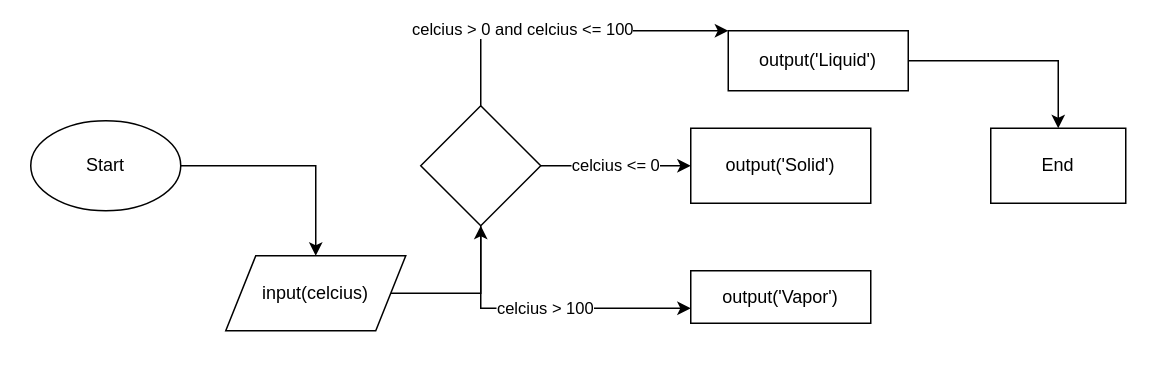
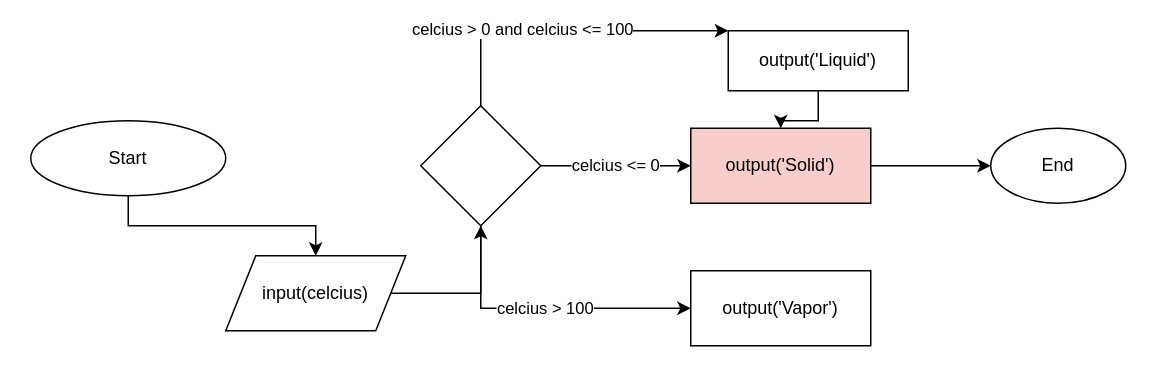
- <mxCell id="13" style="edgeStyle=orthogonalEdgeStyle;rounded=0;orthogonalLoop=1;jettySize=auto;html=1;entryX=0.5;entryY=0;entryDx=0;entryDy=0;" edge="1" parent="1" source="14" target="16"><mxGeometry relative="1" as="geometry" /></mxCell>
+ <mxCell id="13" style="edgeStyle=orthogonalEdgeStyle;rounded=0;orthogonalLoop=1;jettySize=auto;html=1;" edge="1" parent="1" source="14" target="12"><mxGeometry relative="1" as="geometry" /></mxCell>
- <mxCell id="3" value="Start" style="ellipse;whiteSpace=wrap;html=1;" vertex="1" parent="1"><mxGeometry x="20" y="80" width="100" height="60" as="geometry" /></mxCell>
+ <mxCell id="3" value="Start" style="ellipse;whiteSpace=wrap;html=1;" vertex="1" parent="1"><mxGeometry x="20" y="80" width="130" height="50" as="geometry" /></mxCell>
- <mxCell id="12" value="output('Solid')" style="whiteSpace=wrap;html=1;" vertex="1" parent="1"><mxGeometry x="460" y="85" width="120" height="50" as="geometry" /></mxCell>
+ <mxCell id="12" value="output('Solid')" style="whiteSpace=wrap;html=1;fillColor=#f8cecc;" vertex="1" parent="1"><mxGeometry x="460" y="85" width="120" height="50" as="geometry" /></mxCell>
+ <mxCell id="11" value="" style="edgeStyle=orthogonalEdgeStyle;rounded=0;orthogonalLoop=1;jettySize=auto;html=1;" edge="1" parent="1" source="12" target="16"><mxGeometry relative="1" as="geometry" /></mxCell>
- <mxCell id="16" value="End" style="whiteSpace=wrap;html=1;rounded=0;" vertex="1" parent="1"><mxGeometry x="660" y="85" width="90" height="50" as="geometry" /></mxCell>
+ <mxCell id="16" value="End" style="ellipse;whiteSpace=wrap;html=1;" vertex="1" parent="1"><mxGeometry x="660" y="85" width="90" height="50" as="geometry" /></mxCell>
- <mxCell id="15" value="output('Vapor')" style="whiteSpace=wrap;html=1;" vertex="1" parent="1"><mxGeometry x="460" y="180" width="120" height="35" as="geometry" /></mxCell>
+ <mxCell id="15" value="output('Vapor')" style="whiteSpace=wrap;html=1;" vertex="1" parent="1"><mxGeometry x="460" y="180" width="120" height="50" as="geometry" /></mxCell>
